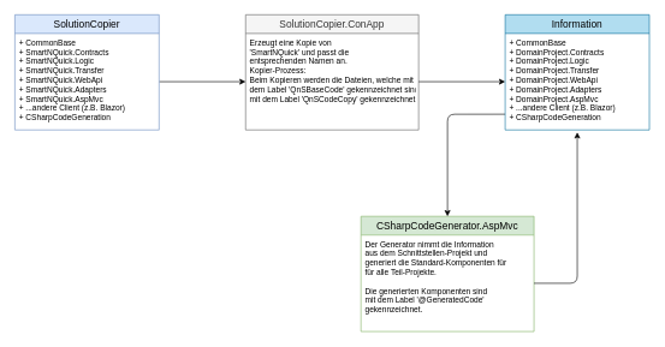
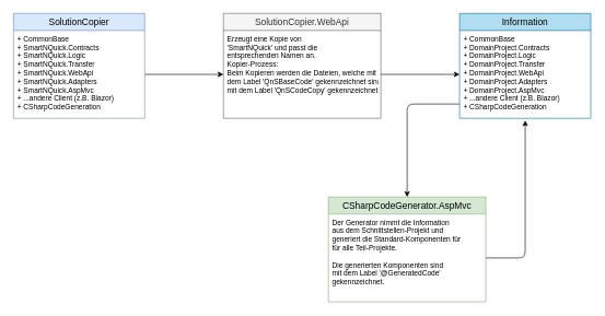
- <mxCell id="2" value="SolutionCopier.ConApp" style="swimlane;fontStyle=0;childLayout=stackLayout;horizontal=1;startSize=26;fillColor=#f5f5f5;horizontalStack=0;resizeParent=1;resizeParentMax=0;resizeLast=0;collapsible=1;marginBottom=0;swimlaneFillColor=#ffffff;align=center;fontSize=14;strokeColor=#666666;fontColor=#333333;" parent="1" vertex="1"><mxGeometry x="340" y="20" width="240" height="160" as="geometry" /></mxCell>
+ <mxCell id="2" value="SolutionCopier.WebApi" style="swimlane;fontStyle=0;childLayout=stackLayout;horizontal=1;startSize=26;fillColor=#f5f5f5;horizontalStack=0;resizeParent=1;resizeParentMax=0;resizeLast=0;collapsible=1;marginBottom=0;swimlaneFillColor=#ffffff;align=center;fontSize=14;strokeColor=#666666;fontColor=#333333;" parent="1" vertex="1"><mxGeometry x="340" y="20" width="240" height="160" as="geometry" /></mxCell>
